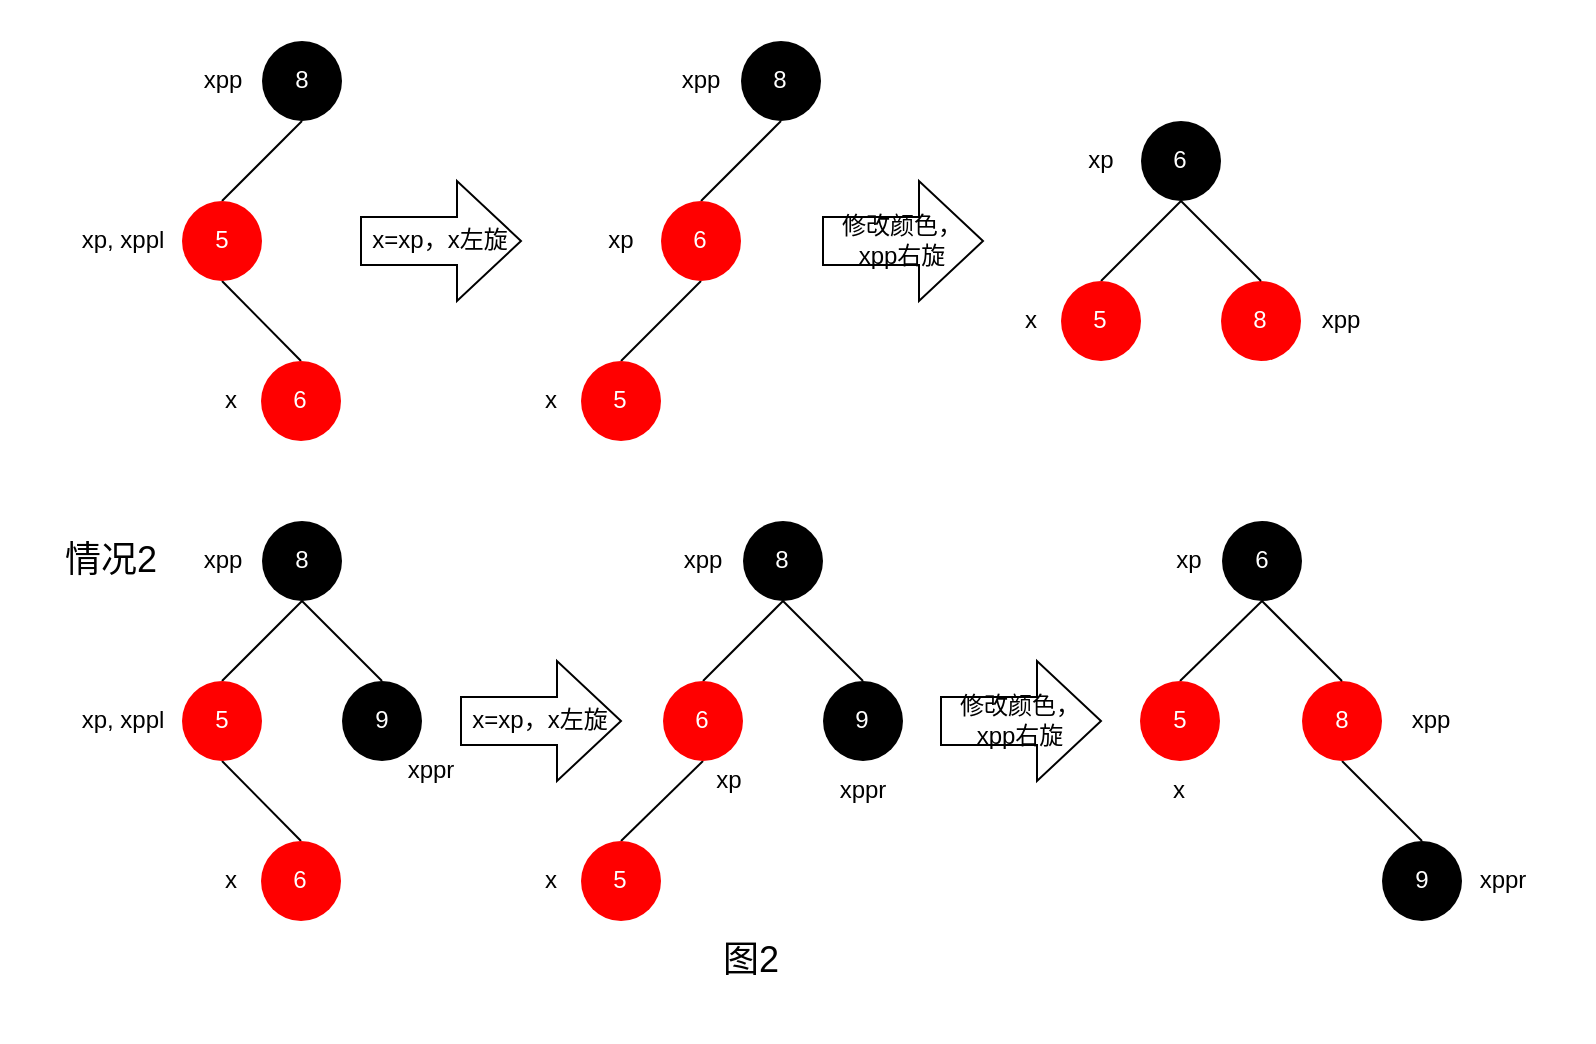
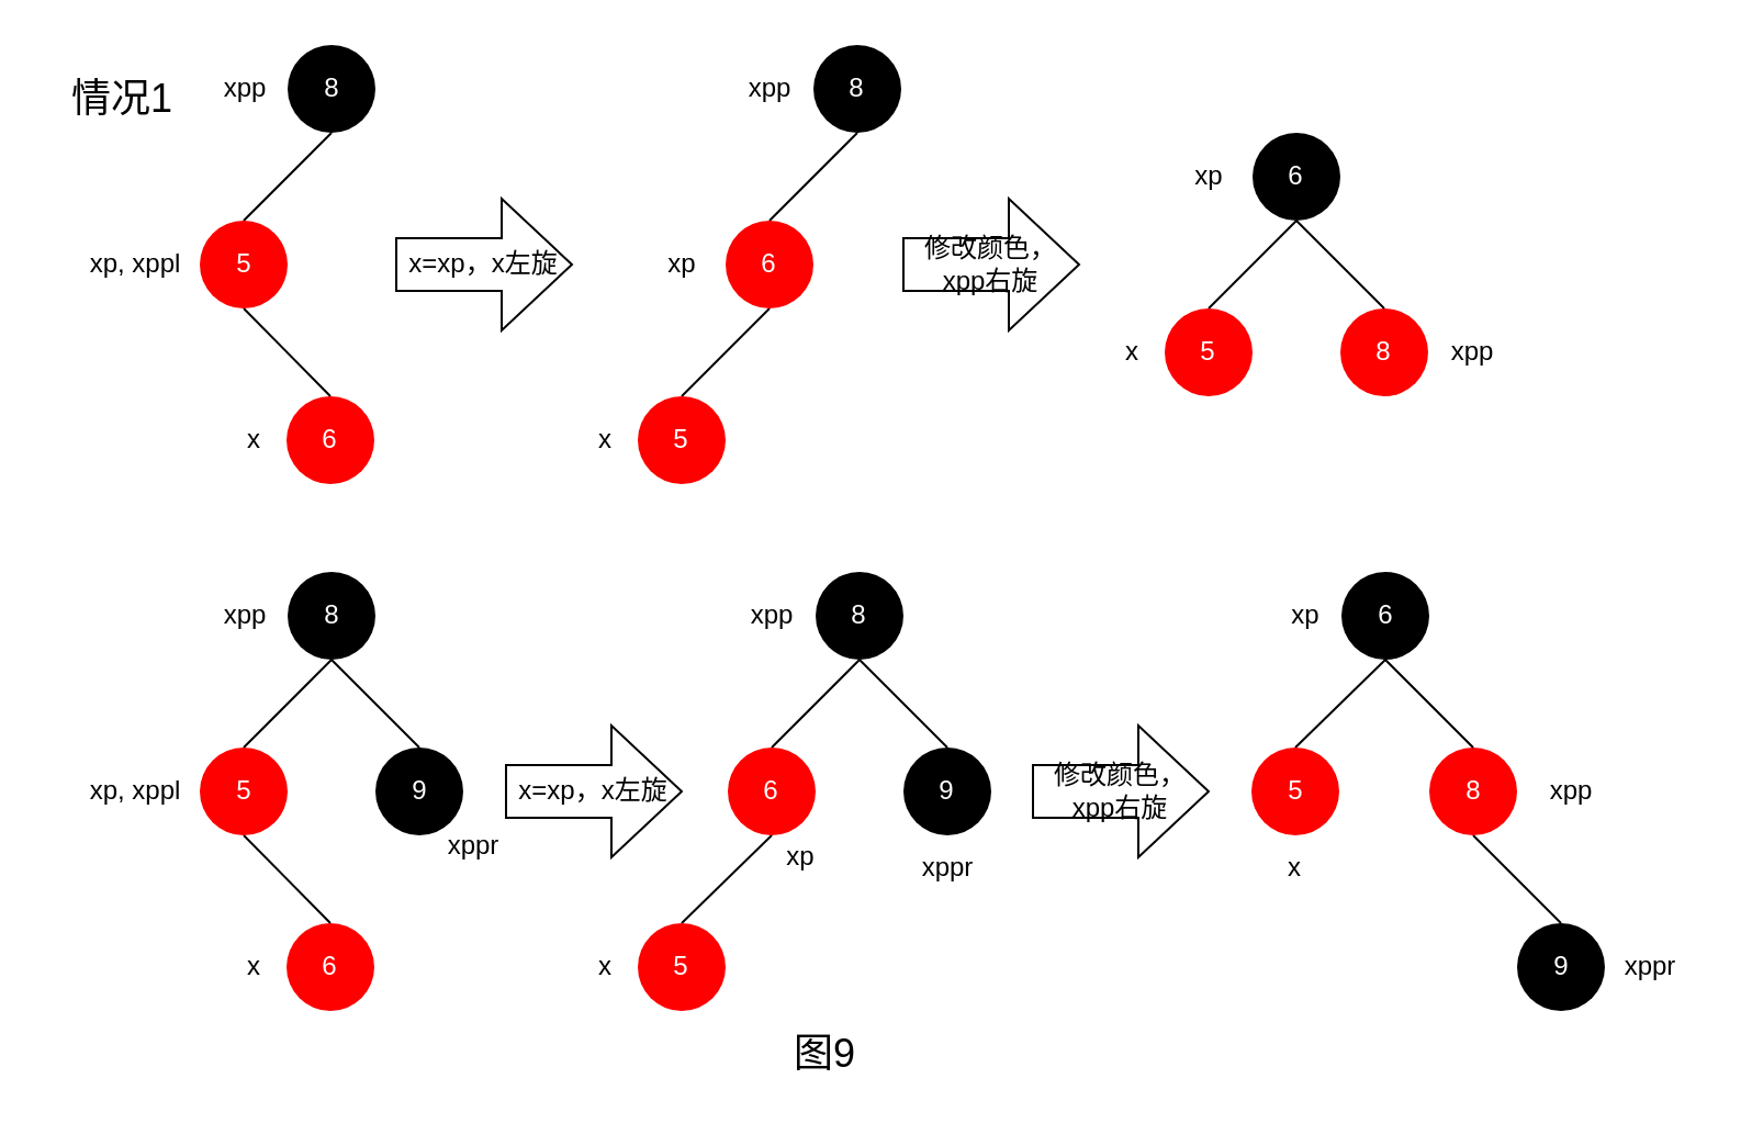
+ <mxCell id="63" value="&lt;font style=&quot;font-size: 18px;&quot;&gt;情况1&lt;/font&gt;" style="text;html=1;align=center;verticalAlign=middle;resizable=0;points=[];autosize=1;strokeColor=none;fillColor=none;" parent="1" vertex="1"><mxGeometry x="20" y="25" width="70" height="40" as="geometry" /></mxCell>
- <mxCell id="64" value="&lt;font style=&quot;font-size: 18px;&quot;&gt;情况2&lt;/font&gt;" style="text;html=1;align=center;verticalAlign=middle;resizable=0;points=[];autosize=1;strokeColor=none;fillColor=none;" parent="1" vertex="1"><mxGeometry x="20" y="260" width="70" height="40" as="geometry" /></mxCell>
- <mxCell id="65" value="&lt;font style=&quot;font-size: 18px;&quot;&gt;图2&lt;/font&gt;" style="text;html=1;align=center;verticalAlign=middle;resizable=0;points=[];autosize=1;strokeColor=none;fillColor=none;" parent="1" vertex="1"><mxGeometry x="350" y="460" width="50" height="40" as="geometry" /></mxCell>
+ <mxCell id="65" value="&lt;font style=&quot;font-size: 18px;&quot;&gt;图9&lt;/font&gt;" style="text;html=1;align=center;verticalAlign=middle;resizable=0;points=[];autosize=1;strokeColor=none;fillColor=none;" parent="1" vertex="1"><mxGeometry x="350" y="460" width="50" height="40" as="geometry" /></mxCell>
